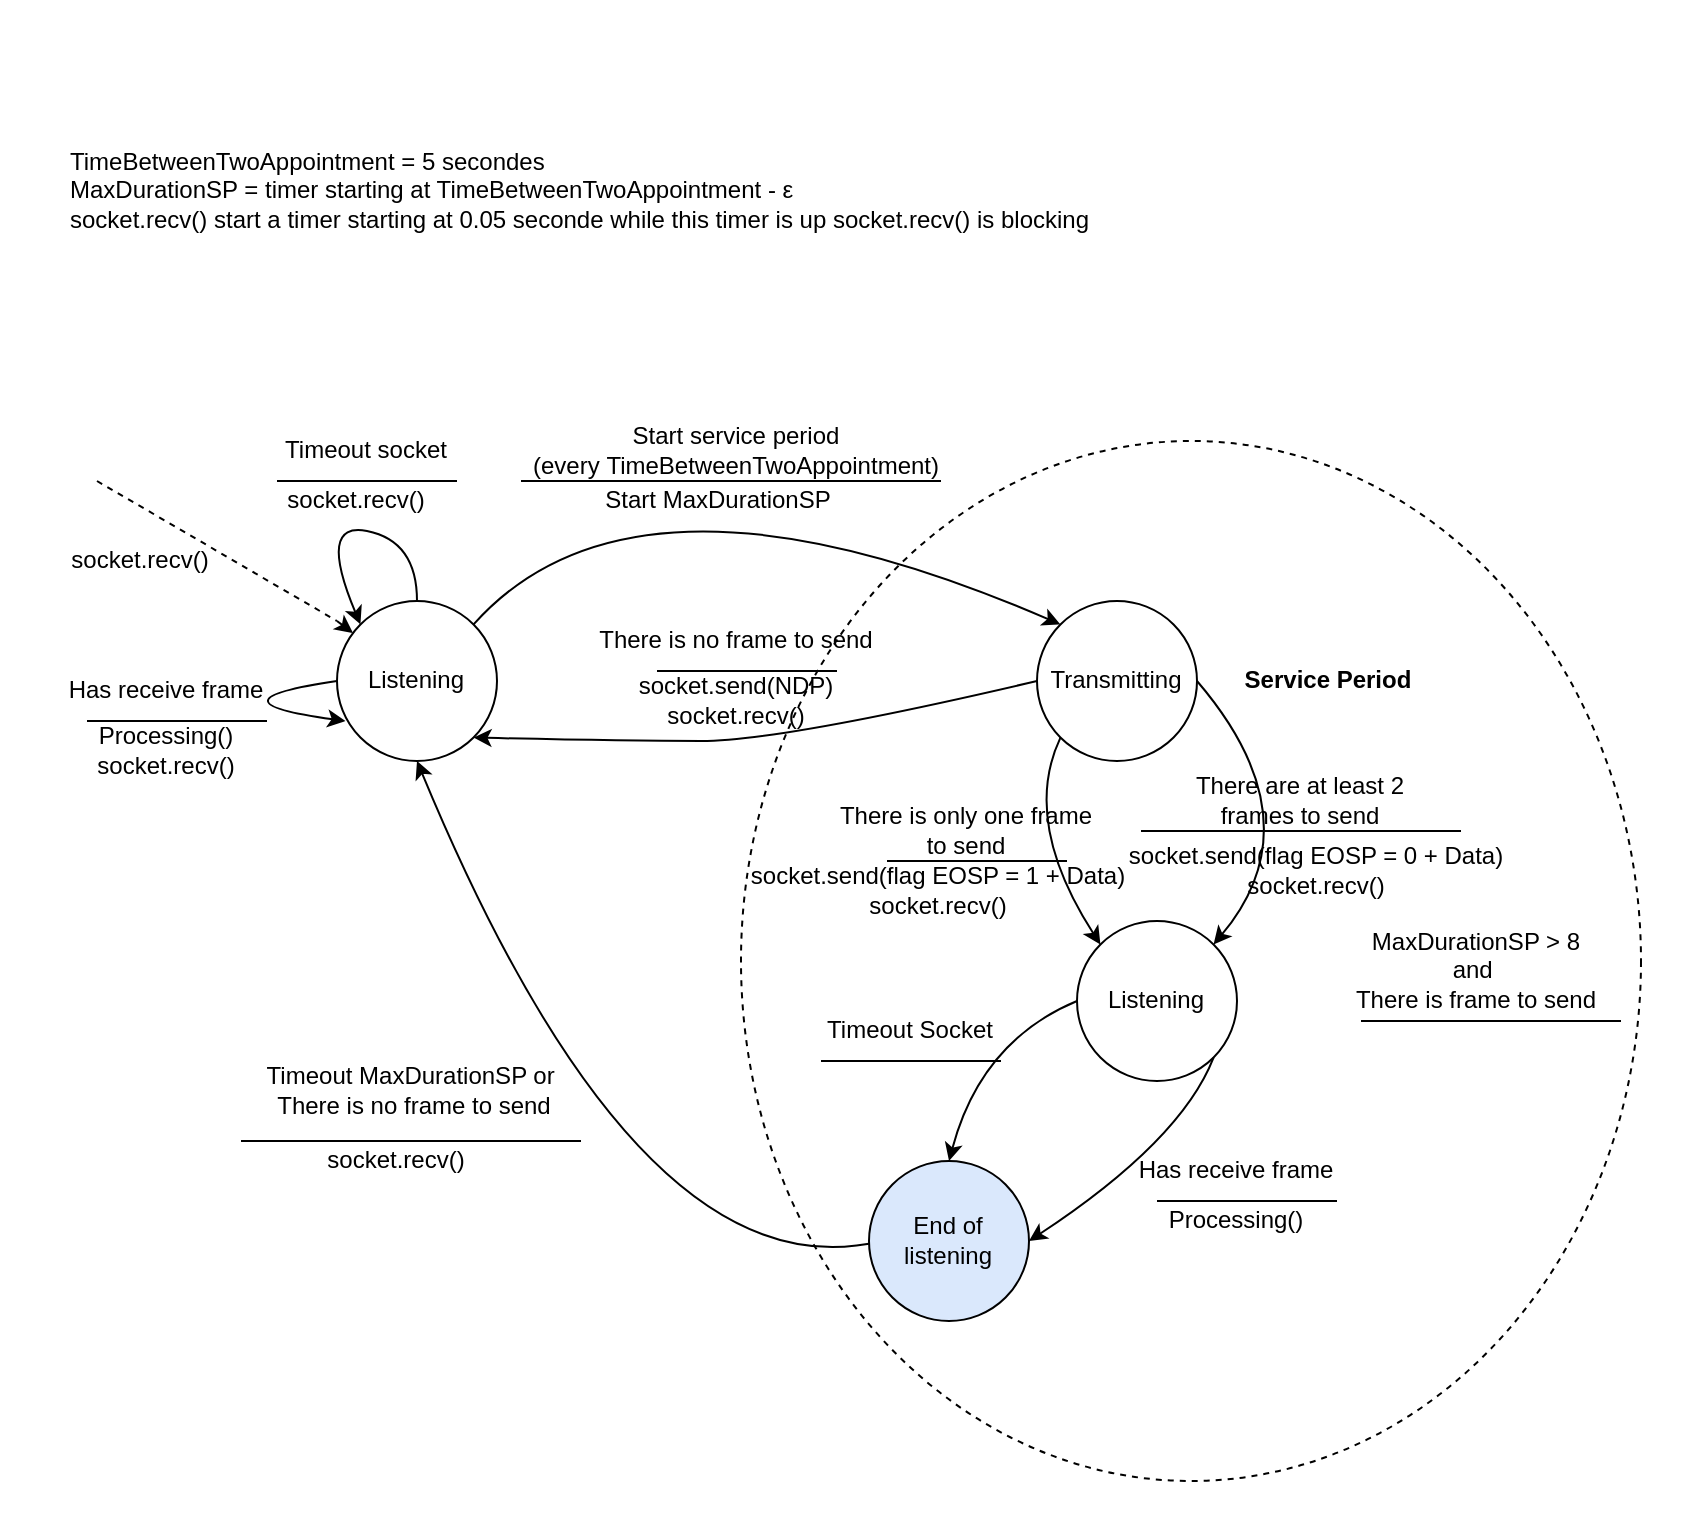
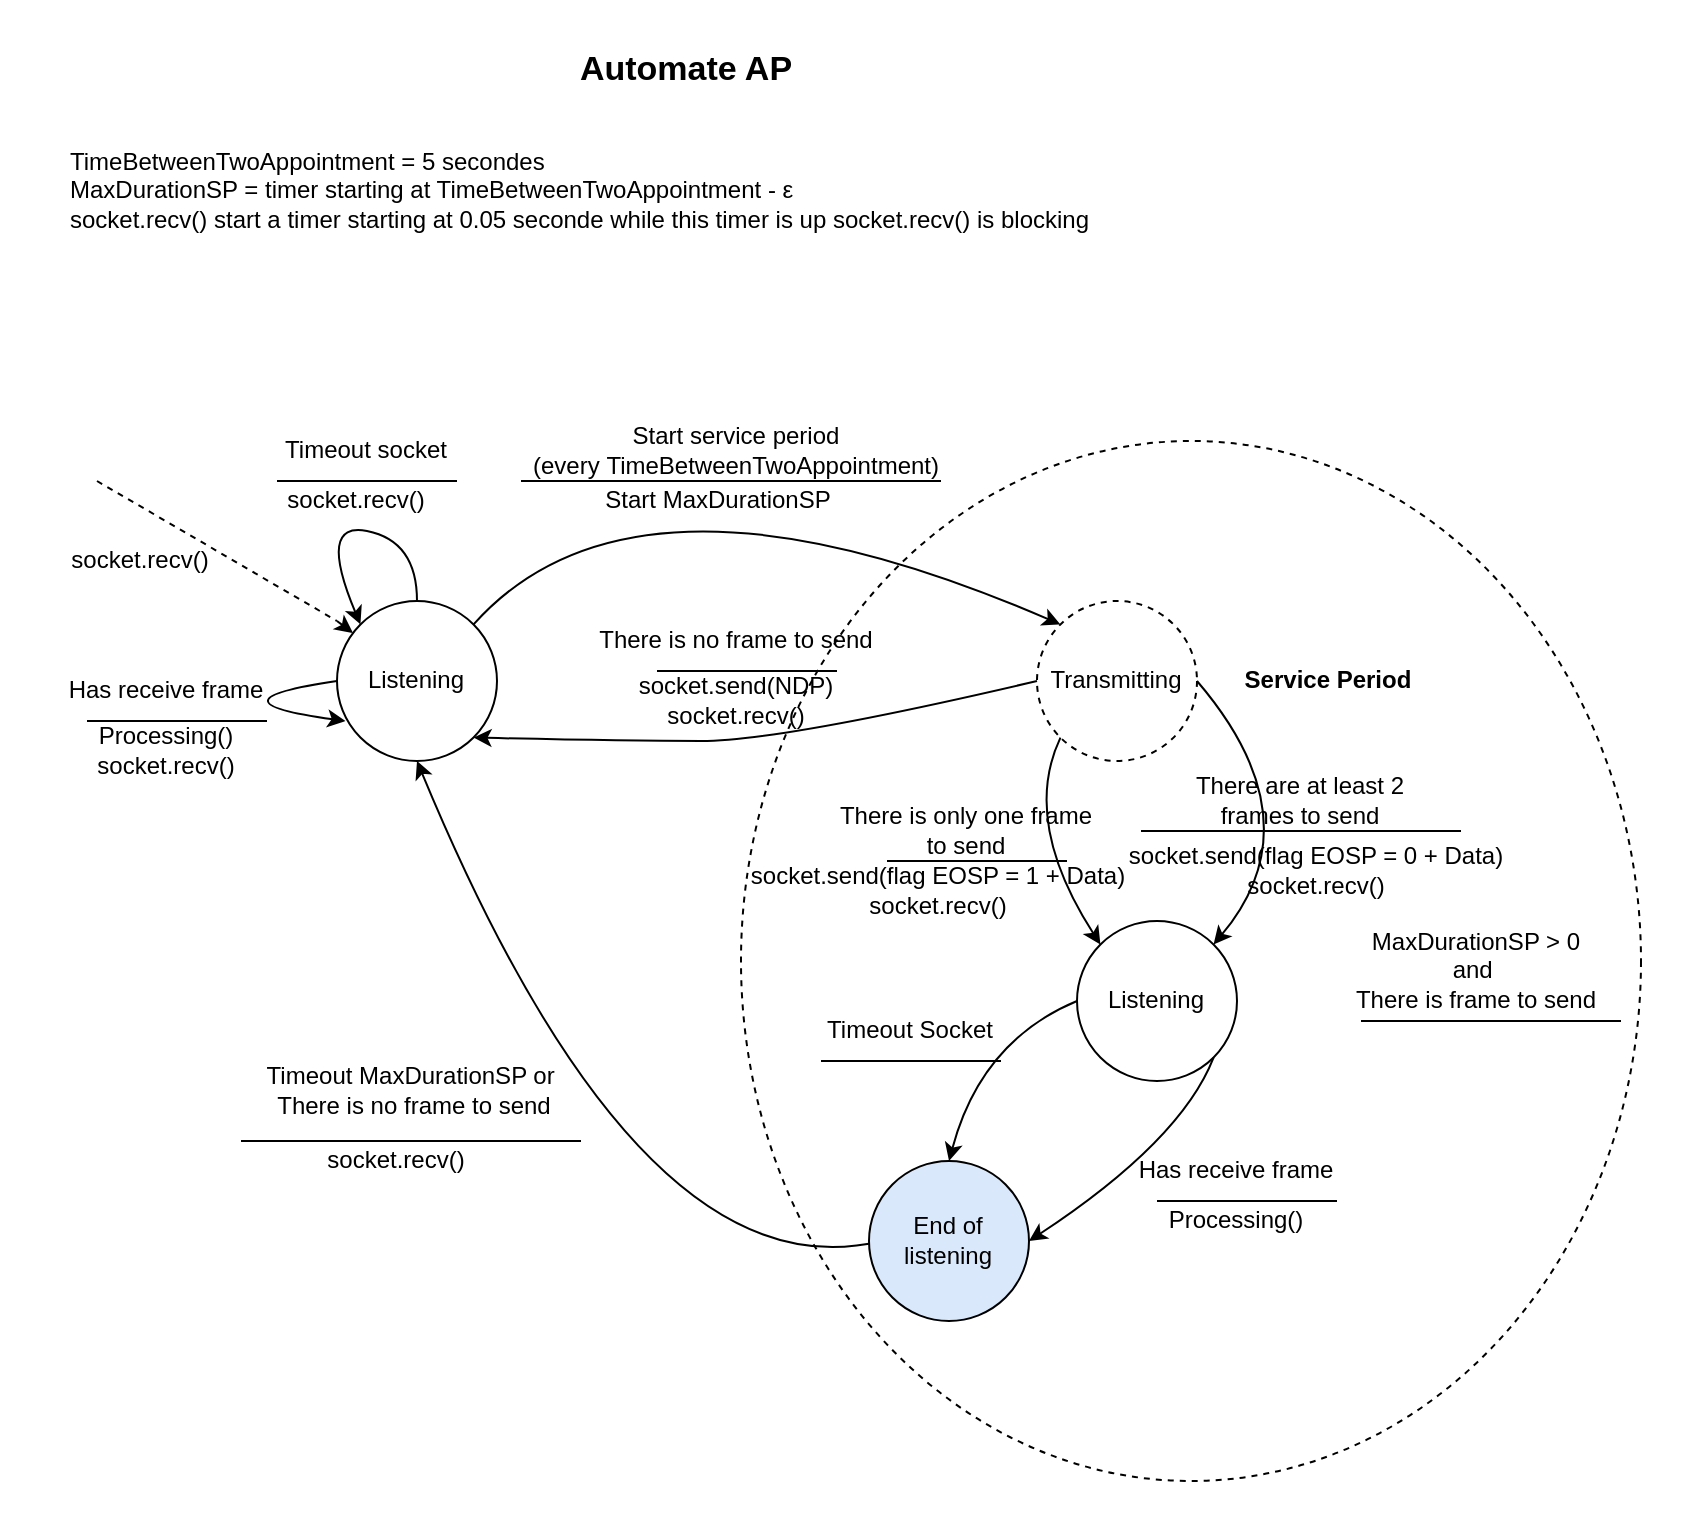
+ <mxCell id="44" value="Automate AP" style="text;html=1;strokeColor=none;fillColor=none;align=center;verticalAlign=middle;whiteSpace=wrap;rounded=0;fontStyle=1;fontSize=17;" parent="1" vertex="1"><mxGeometry x="252" y="20" width="182" height="30" as="geometry" /></mxCell>
- <mxCell id="13" value="Transmitting" style="ellipse;whiteSpace=wrap;html=1;aspect=fixed;" parent="1" vertex="1"><mxGeometry x="518" y="300" width="80" height="80" as="geometry" /></mxCell>
+ <mxCell id="13" value="Transmitting" style="ellipse;whiteSpace=wrap;html=1;aspect=fixed;dashed=1;" parent="1" vertex="1"><mxGeometry x="518" y="300" width="80" height="80" as="geometry" /></mxCell>
- <mxCell id="38" value="MaxDurationSP &amp;gt; 8&lt;br&gt;and&amp;nbsp;&lt;br&gt;There is frame to send" style="text;html=1;strokeColor=none;fillColor=none;align=center;verticalAlign=middle;whiteSpace=wrap;rounded=0;" parent="1" vertex="1"><mxGeometry x="668" y="470" width="140" height="30" as="geometry" /></mxCell>
+ <mxCell id="38" value="MaxDurationSP &amp;gt; 0&lt;br&gt;and&amp;nbsp;&lt;br&gt;There is frame to send" style="text;html=1;strokeColor=none;fillColor=none;align=center;verticalAlign=middle;whiteSpace=wrap;rounded=0;" parent="1" vertex="1"><mxGeometry x="668" y="470" width="140" height="30" as="geometry" /></mxCell>
